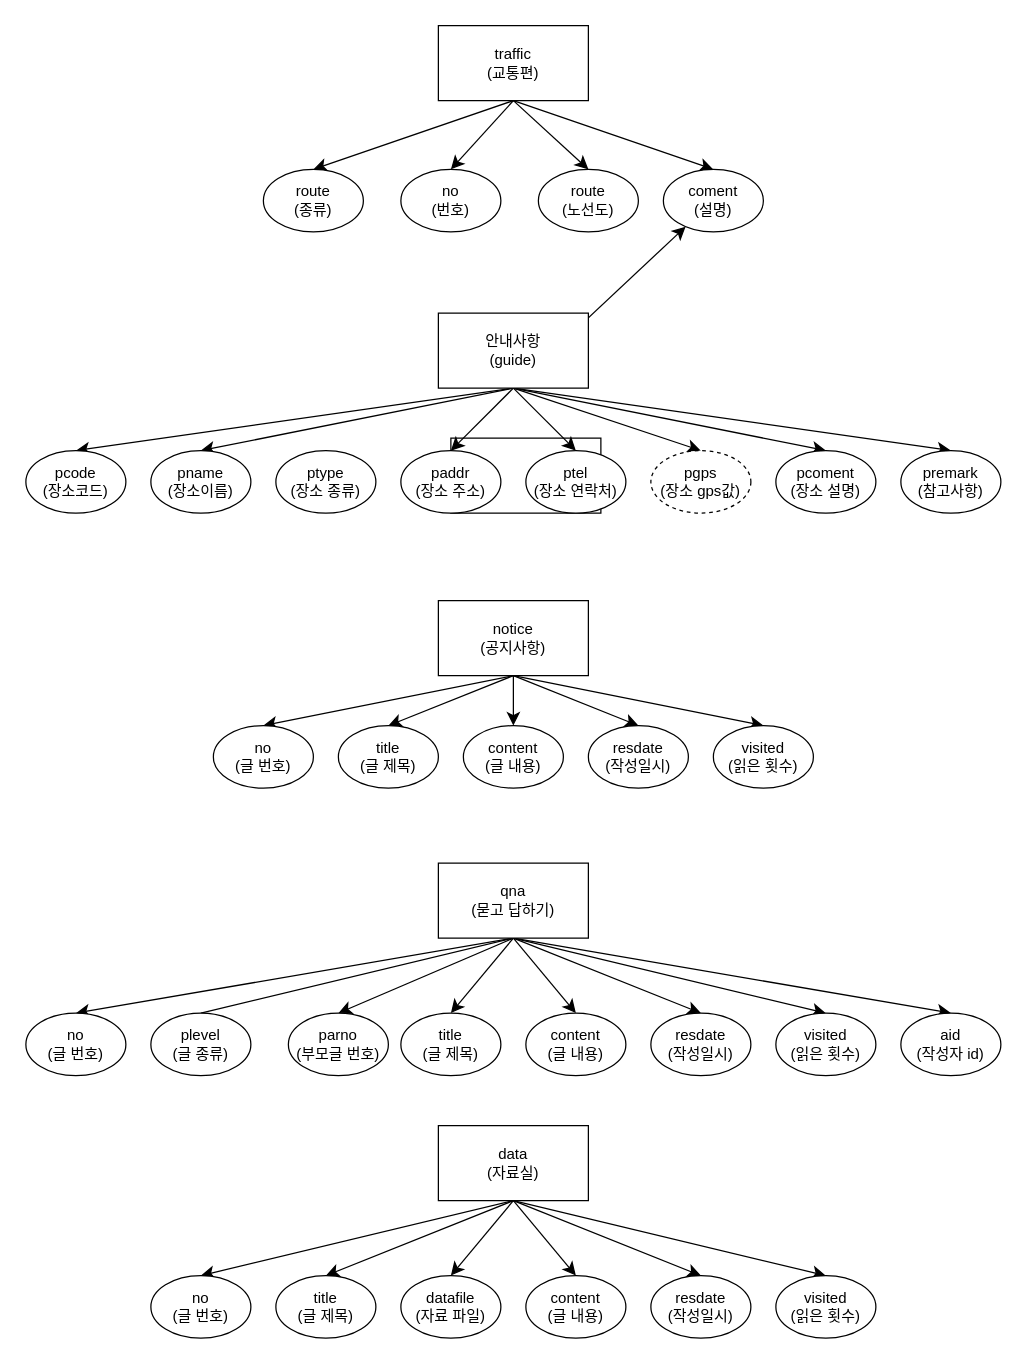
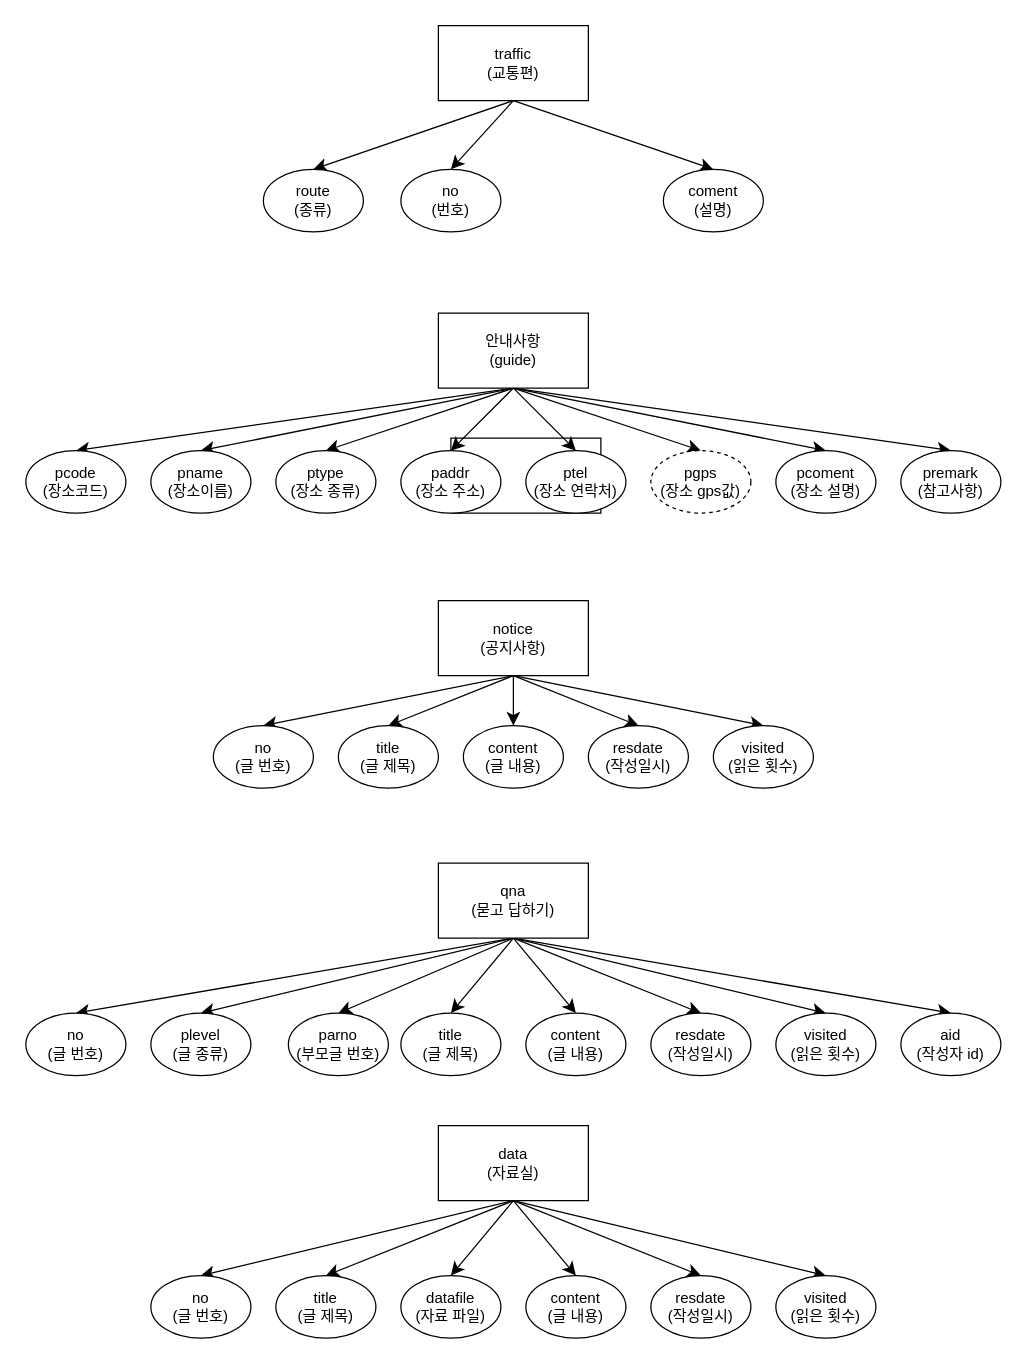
- <mxCell id="5" style="edgeStyle=none;curved=1;rounded=0;orthogonalLoop=1;jettySize=auto;html=1;exitX=0.5;exitY=1;exitDx=0;exitDy=0;entryX=0.5;entryY=0;entryDx=0;entryDy=0;fontSize=12;startSize=8;endSize=8;" edge="1" parent="1" source="7" target="9"><mxGeometry relative="1" as="geometry" /></mxCell>
- <mxCell id="9" value="route&lt;br&gt;(노선도)" style="ellipse;whiteSpace=wrap;html=1;" vertex="1" parent="1"><mxGeometry x="430" y="135" width="80" height="50" as="geometry" /></mxCell>
- <mxCell id="14" style="edgeStyle=none;curved=1;rounded=0;orthogonalLoop=1;jettySize=auto;html=1;exitX=0.5;exitY=1;exitDx=0;exitDy=0;fontSize=12;startSize=8;endSize=8;" edge="1" parent="1" source="20" target="11"><mxGeometry relative="1" as="geometry" /></mxCell>
+ <mxCell id="14" style="edgeStyle=none;curved=1;rounded=0;orthogonalLoop=1;jettySize=auto;html=1;exitX=0.5;exitY=1;exitDx=0;exitDy=0;entryX=0.5;entryY=0;entryDx=0;entryDy=0;fontSize=12;startSize=8;endSize=8;" edge="1" parent="1" source="20" target="23"><mxGeometry relative="1" as="geometry" /></mxCell>
- <mxCell id="41" style="edgeStyle=none;curved=1;rounded=0;orthogonalLoop=1;jettySize=auto;html=1;exitX=0.5;exitY=1;exitDx=0;exitDy=0;entryX=0.5;entryY=0;entryDx=0;entryDy=0;fontSize=12;startSize=8;endSize=8;endArrow=none;" edge="1" parent="1" source="48" target="51"><mxGeometry relative="1" as="geometry" /></mxCell>
+ <mxCell id="41" style="edgeStyle=none;curved=1;rounded=0;orthogonalLoop=1;jettySize=auto;html=1;exitX=0.5;exitY=1;exitDx=0;exitDy=0;entryX=0.5;entryY=0;entryDx=0;entryDy=0;fontSize=12;startSize=8;endSize=8;" edge="1" parent="1" source="48" target="51"><mxGeometry relative="1" as="geometry" /></mxCell>
